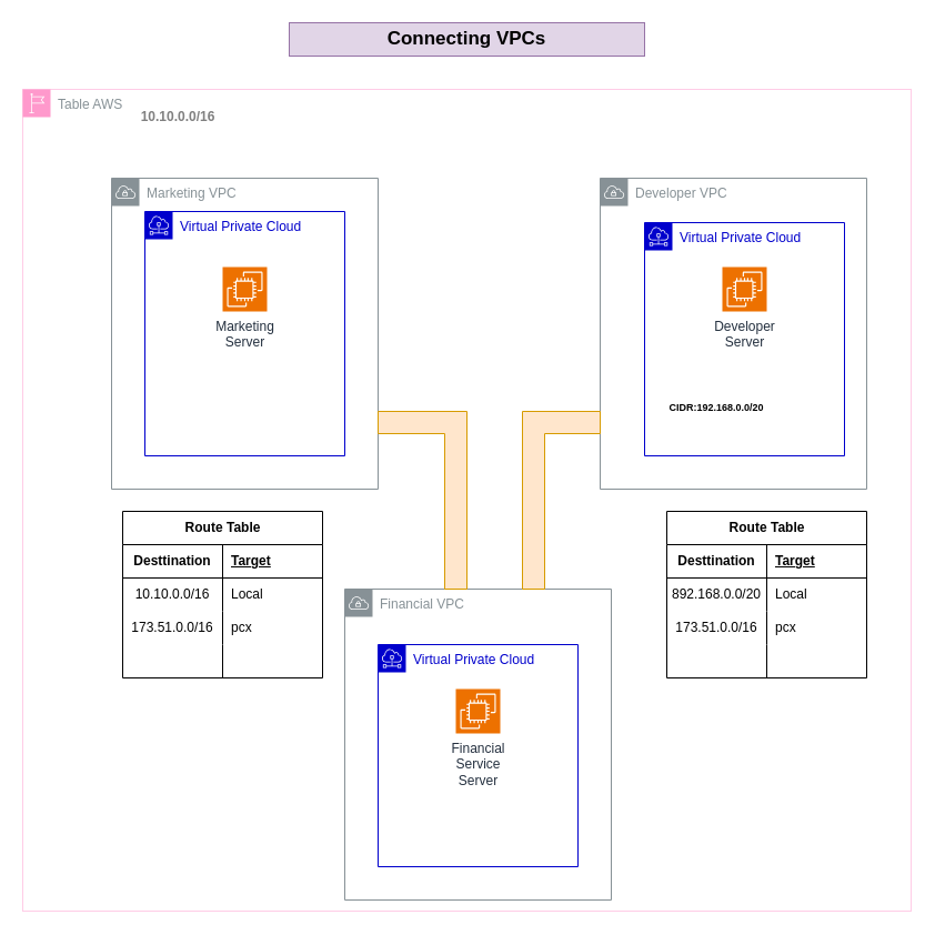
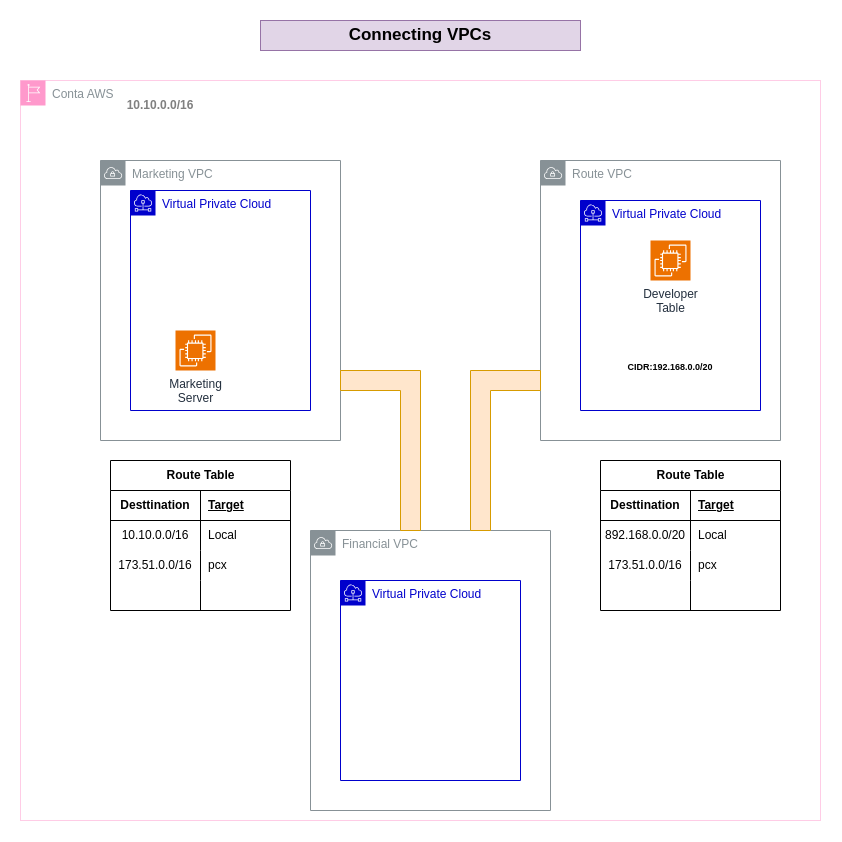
- <mxCell id="2" value="Table AWS" style="sketch=0;outlineConnect=0;gradientColor=none;html=1;whiteSpace=wrap;fontSize=12;fontStyle=0;shape=mxgraph.aws4.group;grIcon=mxgraph.aws4.group_region;strokeColor=#FF99CC;fillColor=none;verticalAlign=top;align=left;spacingLeft=30;fontColor=#879196;dashed=1;dashPattern=1 1;" parent="1" vertex="1"><mxGeometry x="20" y="80" width="800" height="740" as="geometry" /></mxCell>
+ <mxCell id="2" value="Conta AWS" style="sketch=0;outlineConnect=0;gradientColor=none;html=1;whiteSpace=wrap;fontSize=12;fontStyle=0;shape=mxgraph.aws4.group;grIcon=mxgraph.aws4.group_region;strokeColor=#FF99CC;fillColor=none;verticalAlign=top;align=left;spacingLeft=30;fontColor=#879196;dashed=1;dashPattern=1 1;" parent="1" vertex="1"><mxGeometry x="20" y="80" width="800" height="740" as="geometry" /></mxCell>
- <mxCell id="13" value="Developer VPC" style="sketch=0;outlineConnect=0;gradientColor=none;html=1;whiteSpace=wrap;fontSize=12;fontStyle=0;shape=mxgraph.aws4.group;grIcon=mxgraph.aws4.group_vpc;strokeColor=#879196;fillColor=none;verticalAlign=top;align=left;spacingLeft=30;fontColor=#879196;dashed=0;" vertex="1" parent="1"><mxGeometry x="540" y="160" width="240" height="280" as="geometry" /></mxCell>
+ <mxCell id="13" value="Route VPC" style="sketch=0;outlineConnect=0;gradientColor=none;html=1;whiteSpace=wrap;fontSize=12;fontStyle=0;shape=mxgraph.aws4.group;grIcon=mxgraph.aws4.group_vpc;strokeColor=#879196;fillColor=none;verticalAlign=top;align=left;spacingLeft=30;fontColor=#879196;dashed=0;" vertex="1" parent="1"><mxGeometry x="540" y="160" width="240" height="280" as="geometry" /></mxCell>
- <mxCell id="6" value="Marketing&lt;br&gt;Server" style="sketch=0;points=[[0,0,0],[0.25,0,0],[0.5,0,0],[0.75,0,0],[1,0,0],[0,1,0],[0.25,1,0],[0.5,1,0],[0.75,1,0],[1,1,0],[0,0.25,0],[0,0.5,0],[0,0.75,0],[1,0.25,0],[1,0.5,0],[1,0.75,0]];outlineConnect=0;fontColor=#232F3E;fillColor=#ED7100;strokeColor=#ffffff;dashed=0;verticalLabelPosition=bottom;verticalAlign=top;align=center;html=1;fontSize=12;fontStyle=0;aspect=fixed;shape=mxgraph.aws4.resourceIcon;resIcon=mxgraph.aws4.ec2;" parent="1" vertex="1"><mxGeometry x="200" y="240" width="40" height="40" as="geometry" /></mxCell>
+ <mxCell id="6" value="Marketing&lt;br&gt;Server" style="sketch=0;points=[[0,0,0],[0.25,0,0],[0.5,0,0],[0.75,0,0],[1,0,0],[0,1,0],[0.25,1,0],[0.5,1,0],[0.75,1,0],[1,1,0],[0,0.25,0],[0,0.5,0],[0,0.75,0],[1,0.25,0],[1,0.5,0],[1,0.75,0]];outlineConnect=0;fontColor=#232F3E;fillColor=#ED7100;strokeColor=#ffffff;dashed=0;verticalLabelPosition=bottom;verticalAlign=top;align=center;html=1;fontSize=12;fontStyle=0;aspect=fixed;shape=mxgraph.aws4.resourceIcon;resIcon=mxgraph.aws4.ec2;" parent="1" vertex="1"><mxGeometry x="175" y="330" width="40" height="40" as="geometry" /></mxCell>
- <mxCell id="12" value="Developer&lt;br&gt;Server&lt;br&gt;" style="sketch=0;points=[[0,0,0],[0.25,0,0],[0.5,0,0],[0.75,0,0],[1,0,0],[0,1,0],[0.25,1,0],[0.5,1,0],[0.75,1,0],[1,1,0],[0,0.25,0],[0,0.5,0],[0,0.75,0],[1,0.25,0],[1,0.5,0],[1,0.75,0]];outlineConnect=0;fontColor=#232F3E;fillColor=#ED7100;strokeColor=#ffffff;dashed=0;verticalLabelPosition=bottom;verticalAlign=top;align=center;html=1;fontSize=12;fontStyle=0;aspect=fixed;shape=mxgraph.aws4.resourceIcon;resIcon=mxgraph.aws4.ec2;" vertex="1" parent="1"><mxGeometry x="650" y="240" width="40" height="40" as="geometry" /></mxCell>
+ <mxCell id="12" value="Developer&lt;br&gt;Table&lt;br&gt;" style="sketch=0;points=[[0,0,0],[0.25,0,0],[0.5,0,0],[0.75,0,0],[1,0,0],[0,1,0],[0.25,1,0],[0.5,1,0],[0.75,1,0],[1,1,0],[0,0.25,0],[0,0.5,0],[0,0.75,0],[1,0.25,0],[1,0.5,0],[1,0.75,0]];outlineConnect=0;fontColor=#232F3E;fillColor=#ED7100;strokeColor=#ffffff;dashed=0;verticalLabelPosition=bottom;verticalAlign=top;align=center;html=1;fontSize=12;fontStyle=0;aspect=fixed;shape=mxgraph.aws4.resourceIcon;resIcon=mxgraph.aws4.ec2;" vertex="1" parent="1"><mxGeometry x="650" y="240" width="40" height="40" as="geometry" /></mxCell>
- <mxCell id="11" value="&lt;font style=&quot;font-size: 9px;&quot;&gt;&lt;b&gt;CIDR:192.168.0.0/20&lt;/b&gt;&lt;/font&gt;" style="text;strokeColor=none;align=center;fillColor=none;html=1;verticalAlign=middle;whiteSpace=wrap;rounded=0;" vertex="1" parent="1"><mxGeometry x="615" y="351" width="60" height="30" as="geometry" /></mxCell>
+ <mxCell id="11" value="&lt;font style=&quot;font-size: 9px;&quot;&gt;&lt;b&gt;CIDR:192.168.0.0/20&lt;/b&gt;&lt;/font&gt;" style="text;strokeColor=none;align=center;fillColor=none;html=1;verticalAlign=middle;whiteSpace=wrap;rounded=0;" vertex="1" parent="1"><mxGeometry x="640" y="351" width="60" height="30" as="geometry" /></mxCell>
- <mxCell id="9" value="Financial&lt;br&gt;Service&lt;br&gt;Server" style="sketch=0;points=[[0,0,0],[0.25,0,0],[0.5,0,0],[0.75,0,0],[1,0,0],[0,1,0],[0.25,1,0],[0.5,1,0],[0.75,1,0],[1,1,0],[0,0.25,0],[0,0.5,0],[0,0.75,0],[1,0.25,0],[1,0.5,0],[1,0.75,0]];outlineConnect=0;fontColor=#232F3E;fillColor=#ED7100;strokeColor=#ffffff;dashed=0;verticalLabelPosition=bottom;verticalAlign=top;align=center;html=1;fontSize=12;fontStyle=0;aspect=fixed;shape=mxgraph.aws4.resourceIcon;resIcon=mxgraph.aws4.ec2;" vertex="1" parent="1"><mxGeometry x="410" y="620" width="40" height="40" as="geometry" /></mxCell>
